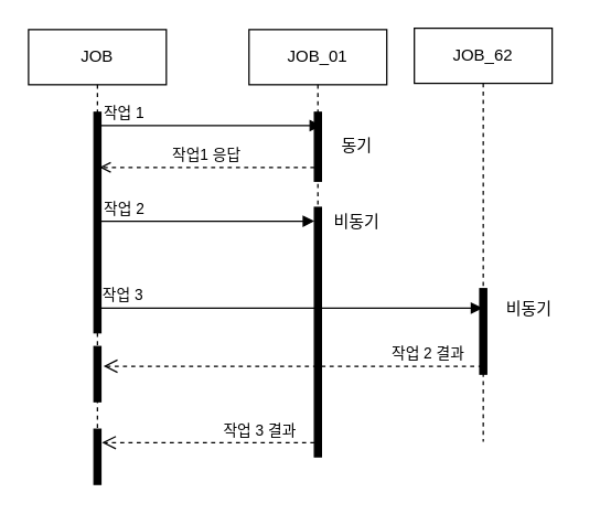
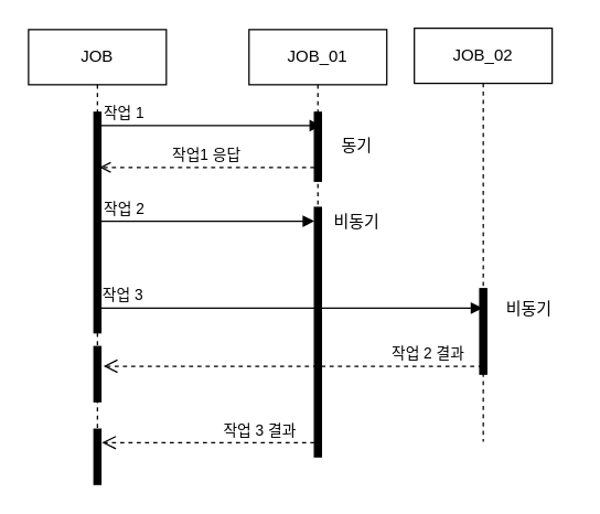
- <mxCell id="14" value="JOB_62" style="shape=umlLifeline;perimeter=lifelinePerimeter;whiteSpace=wrap;html=1;container=1;dropTarget=0;collapsible=0;recursiveResize=0;outlineConnect=0;portConstraint=eastwest;newEdgeStyle={&quot;edgeStyle&quot;:&quot;elbowEdgeStyle&quot;,&quot;elbow&quot;:&quot;vertical&quot;,&quot;curved&quot;:0,&quot;rounded&quot;:0};" vertex="1" parent="1"><mxGeometry x="300" y="20" width="100" height="300" as="geometry" /></mxCell>
+ <mxCell id="14" value="JOB_02" style="shape=umlLifeline;perimeter=lifelinePerimeter;whiteSpace=wrap;html=1;container=1;dropTarget=0;collapsible=0;recursiveResize=0;outlineConnect=0;portConstraint=eastwest;newEdgeStyle={&quot;edgeStyle&quot;:&quot;elbowEdgeStyle&quot;,&quot;elbow&quot;:&quot;vertical&quot;,&quot;curved&quot;:0,&quot;rounded&quot;:0};" vertex="1" parent="1"><mxGeometry x="300" y="20" width="100" height="300" as="geometry" /></mxCell>
